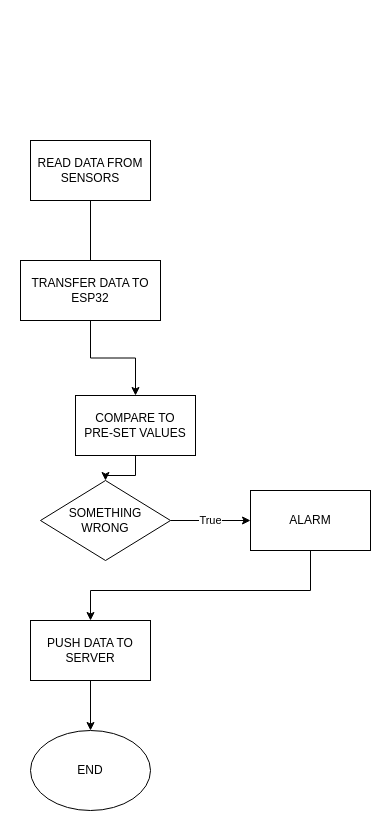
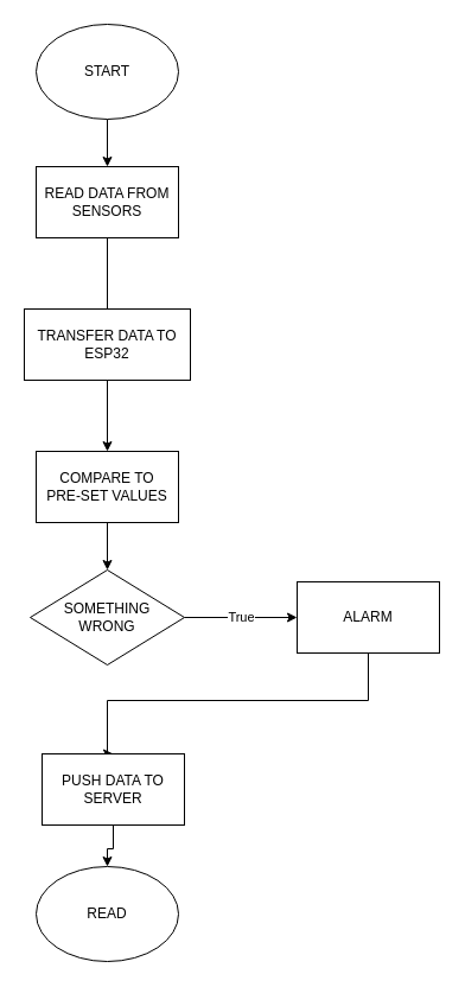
+ <mxCell id="3" value="START" style="ellipse;whiteSpace=wrap;html=1;" vertex="1" parent="1"><mxGeometry x="30" y="20" width="120" height="80" as="geometry" /></mxCell>
+ <mxCell id="2" value="" style="edgeStyle=orthogonalEdgeStyle;rounded=0;orthogonalLoop=1;jettySize=auto;html=1;" edge="1" parent="1" source="3" target="5"><mxGeometry relative="1" as="geometry" /></mxCell>
- <mxCell id="9" value="COMPARE TO &lt;br&gt;PRE-SET VALUES" style="rounded=0;whiteSpace=wrap;html=1;" vertex="1" parent="1"><mxGeometry x="75" y="395" width="120" height="60" as="geometry" /></mxCell>
+ <mxCell id="9" value="COMPARE TO &lt;br&gt;PRE-SET VALUES" style="rounded=0;whiteSpace=wrap;html=1;" vertex="1" parent="1"><mxGeometry x="30" y="380" width="120" height="60" as="geometry" /></mxCell>
- <mxCell id="11" value="SOMETHING&lt;br&gt;WRONG" style="rhombus;whiteSpace=wrap;html=1;" vertex="1" parent="1"><mxGeometry x="40" y="480" width="130" height="80" as="geometry" /></mxCell>
+ <mxCell id="11" value="SOMETHING&lt;br&gt;WRONG" style="rhombus;whiteSpace=wrap;html=1;" vertex="1" parent="1"><mxGeometry x="25" y="480" width="130" height="80" as="geometry" /></mxCell>
- <mxCell id="15" value="PUSH DATA TO SERVER" style="rounded=0;whiteSpace=wrap;html=1;" vertex="1" parent="1"><mxGeometry x="30" y="620" width="120" height="60" as="geometry" /></mxCell>
+ <mxCell id="15" value="PUSH DATA TO SERVER" style="rounded=0;whiteSpace=wrap;html=1;" vertex="1" parent="1"><mxGeometry x="35" y="635" width="120" height="60" as="geometry" /></mxCell>
- <mxCell id="16" value="END" style="ellipse;whiteSpace=wrap;html=1;" vertex="1" parent="1"><mxGeometry x="30" y="730" width="120" height="80" as="geometry" /></mxCell>
+ <mxCell id="16" value="READ" style="ellipse;whiteSpace=wrap;html=1;" vertex="1" parent="1"><mxGeometry x="30" y="730" width="120" height="80" as="geometry" /></mxCell>
